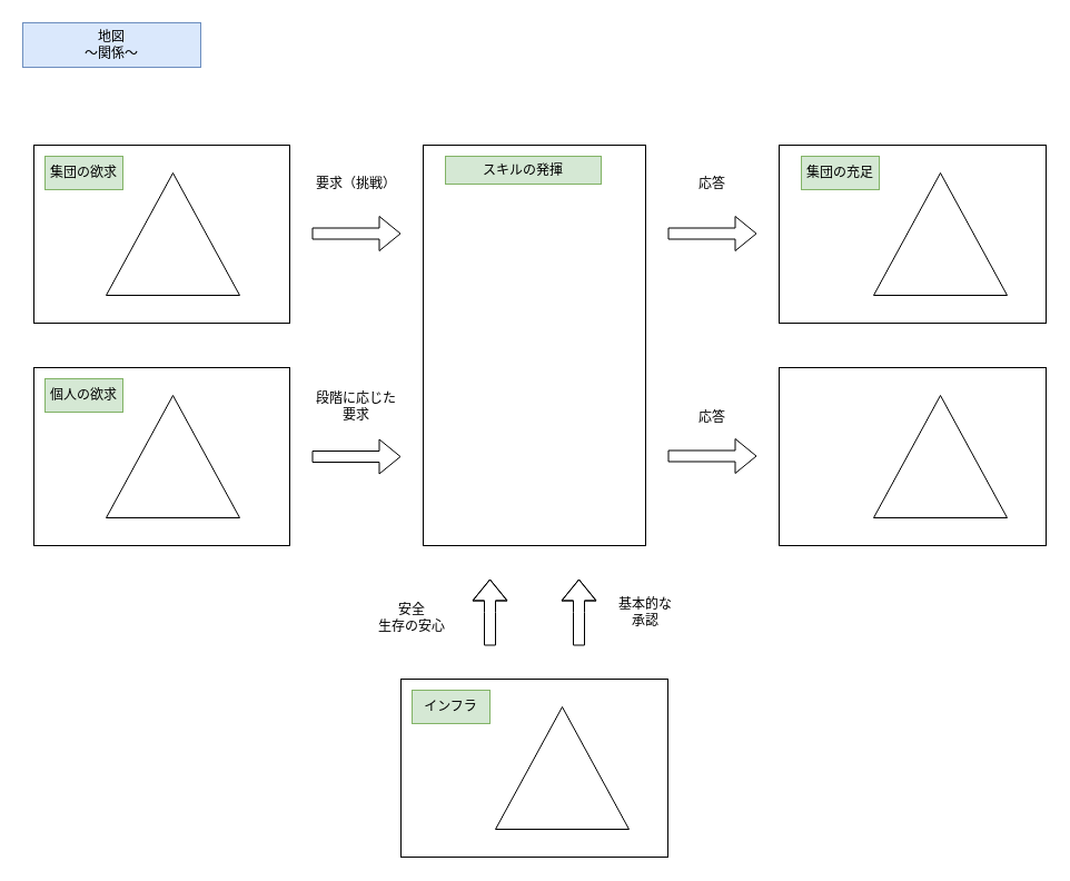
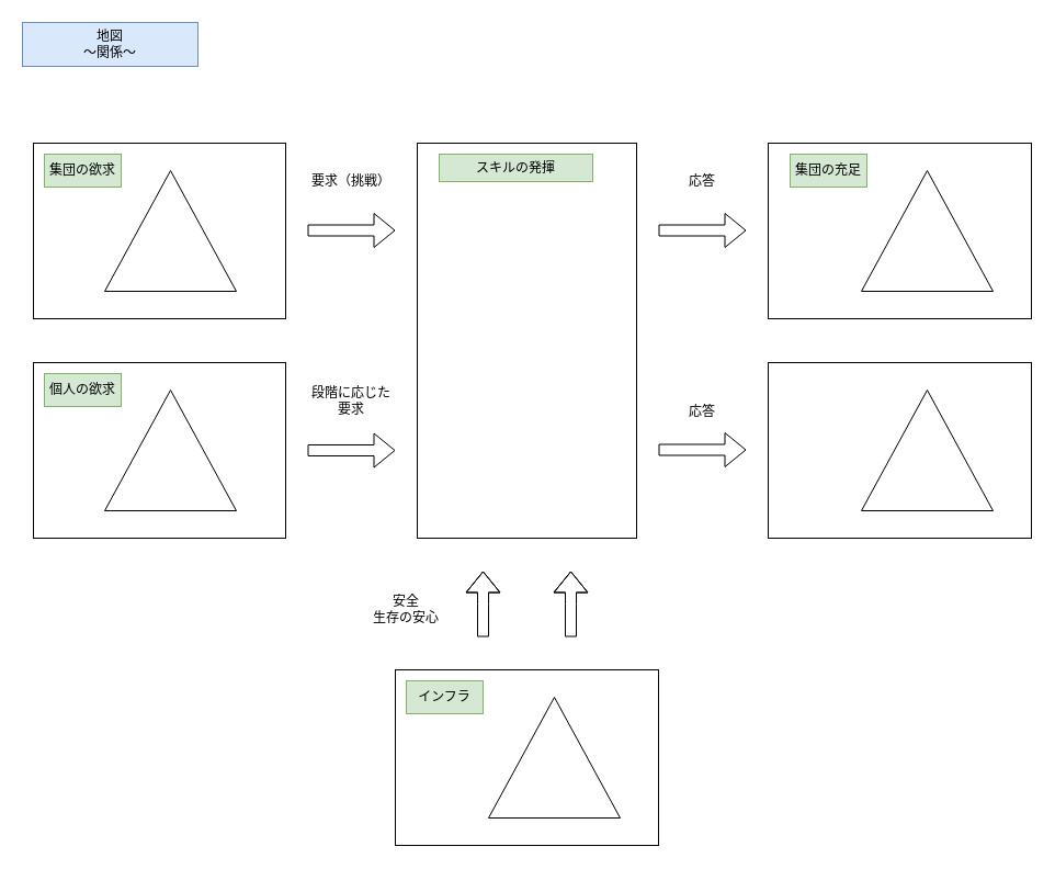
- <mxCell id="26" value="&lt;div&gt;基本的な&lt;/div&gt;承認" style="text;html=1;align=center;verticalAlign=middle;whiteSpace=wrap;rounded=0;" vertex="1" parent="1"><mxGeometry x="540" y="520" width="80" height="60" as="geometry" /></mxCell>
